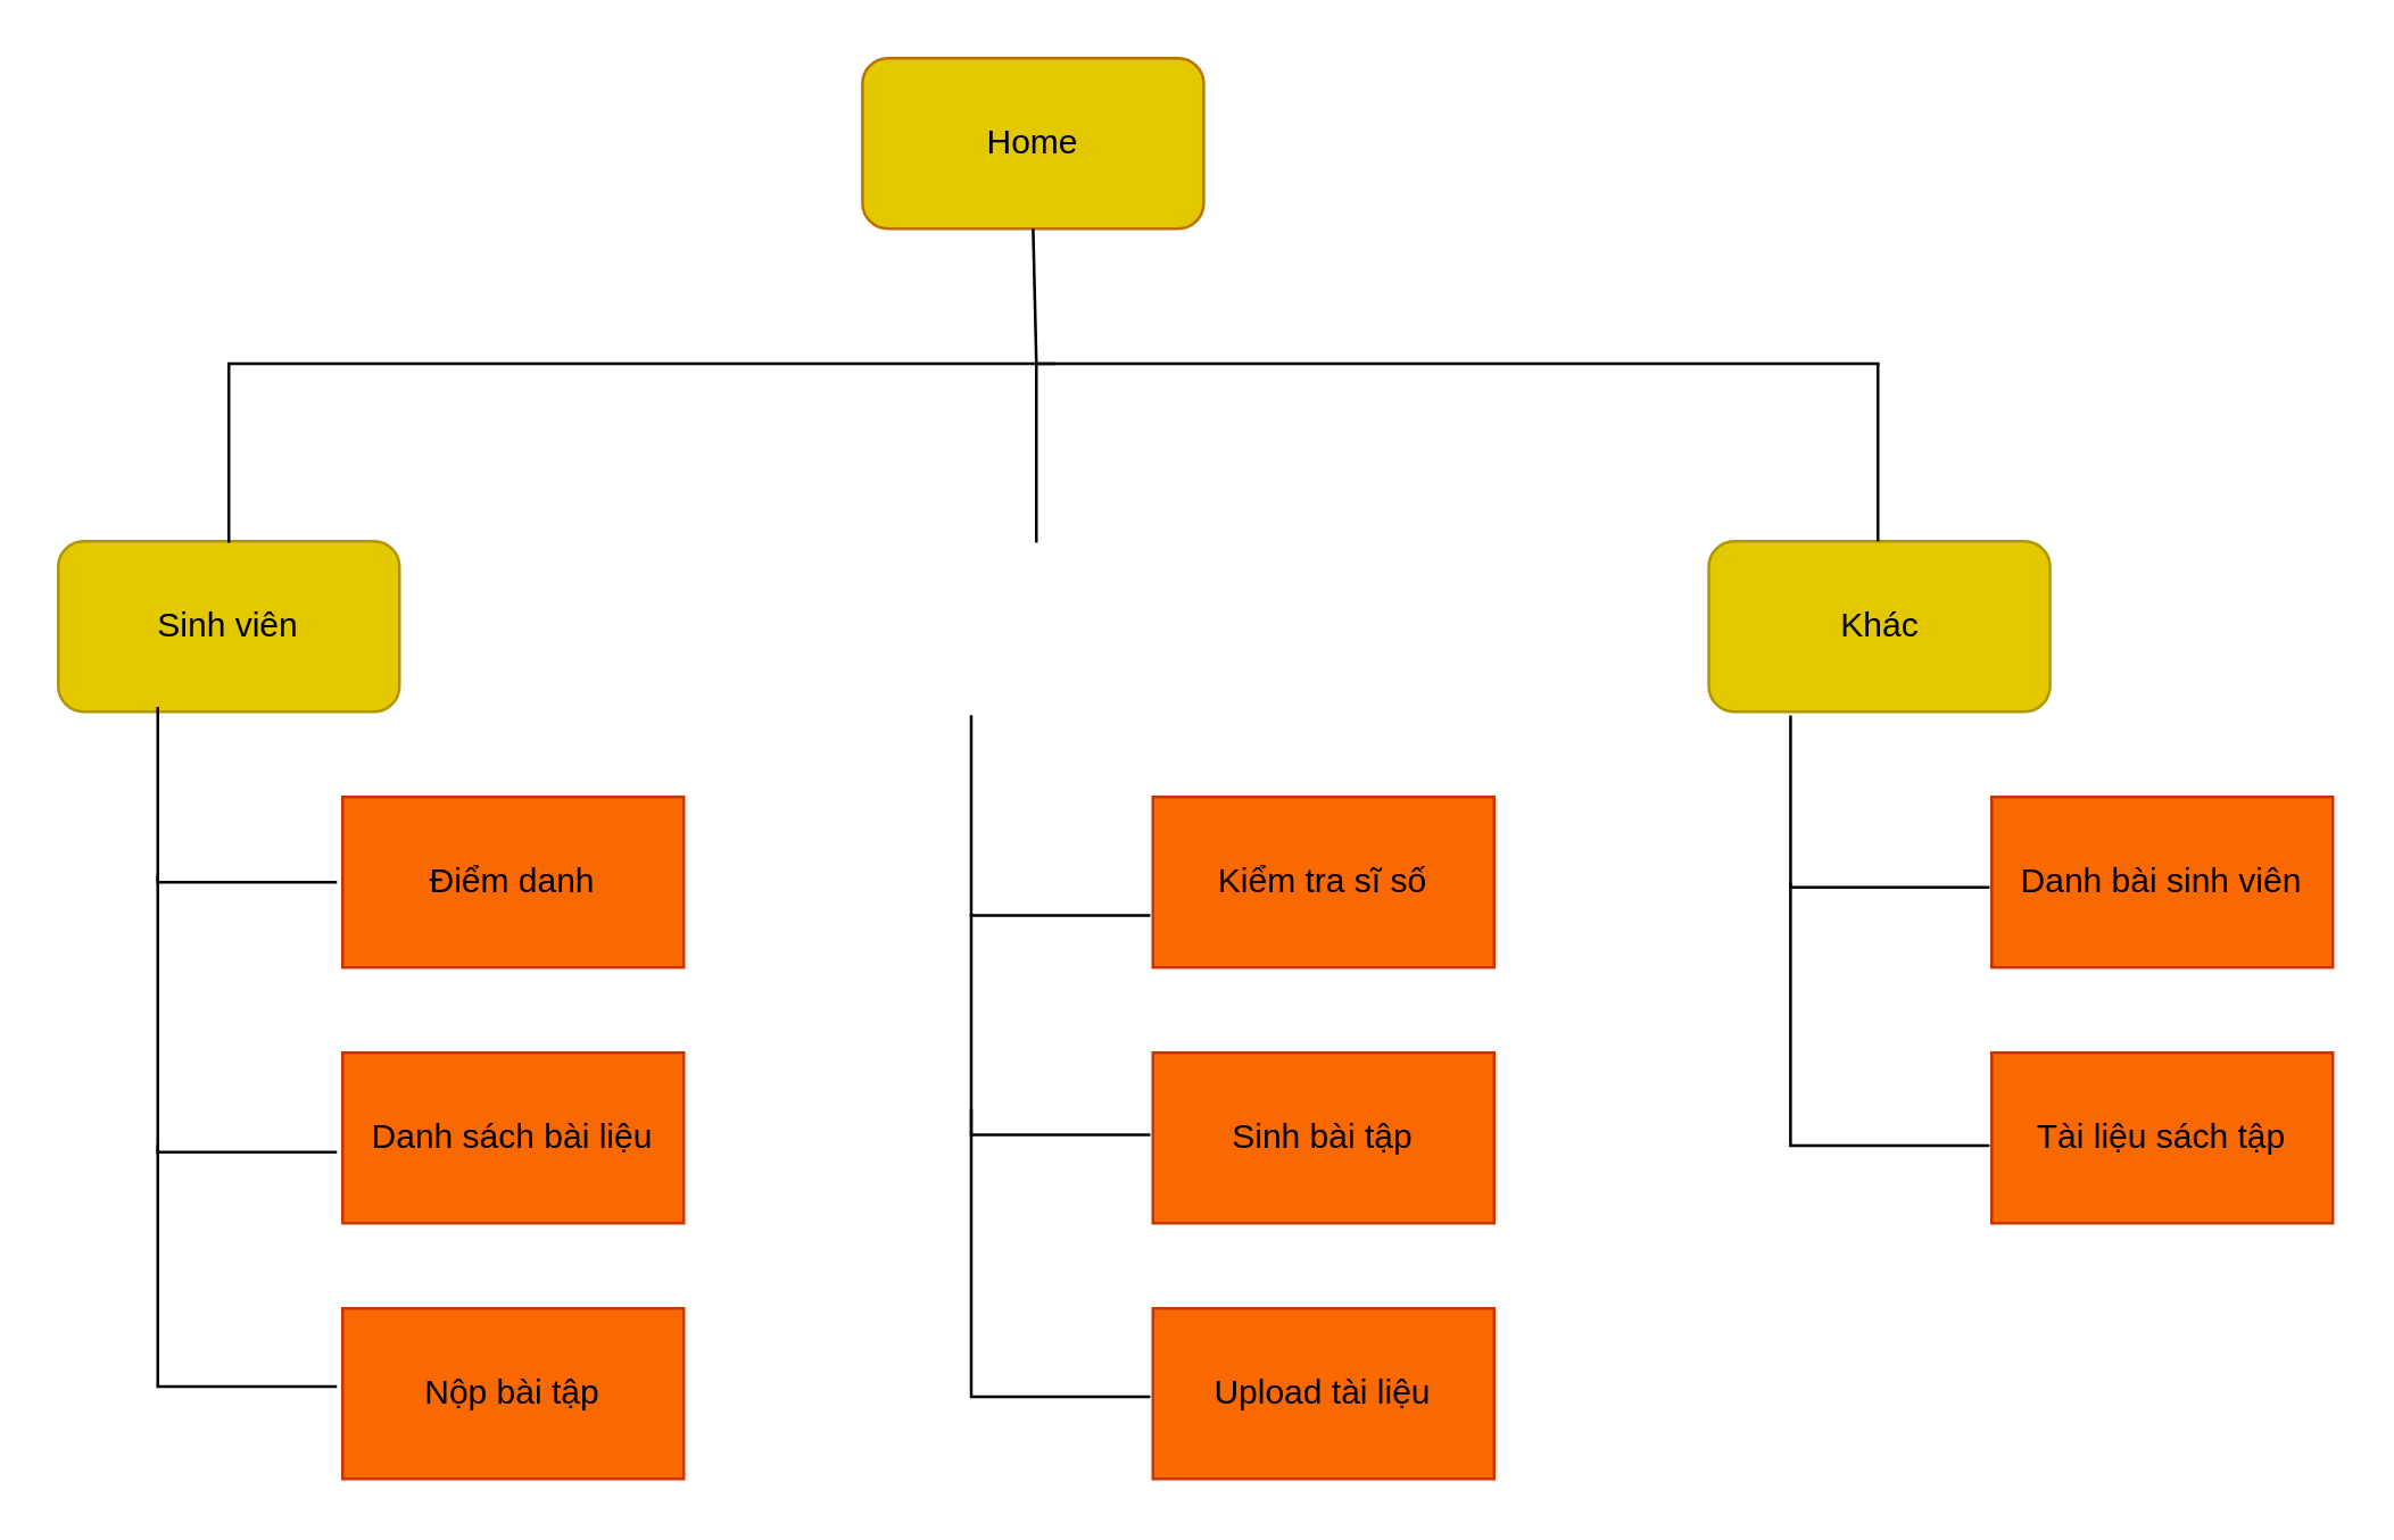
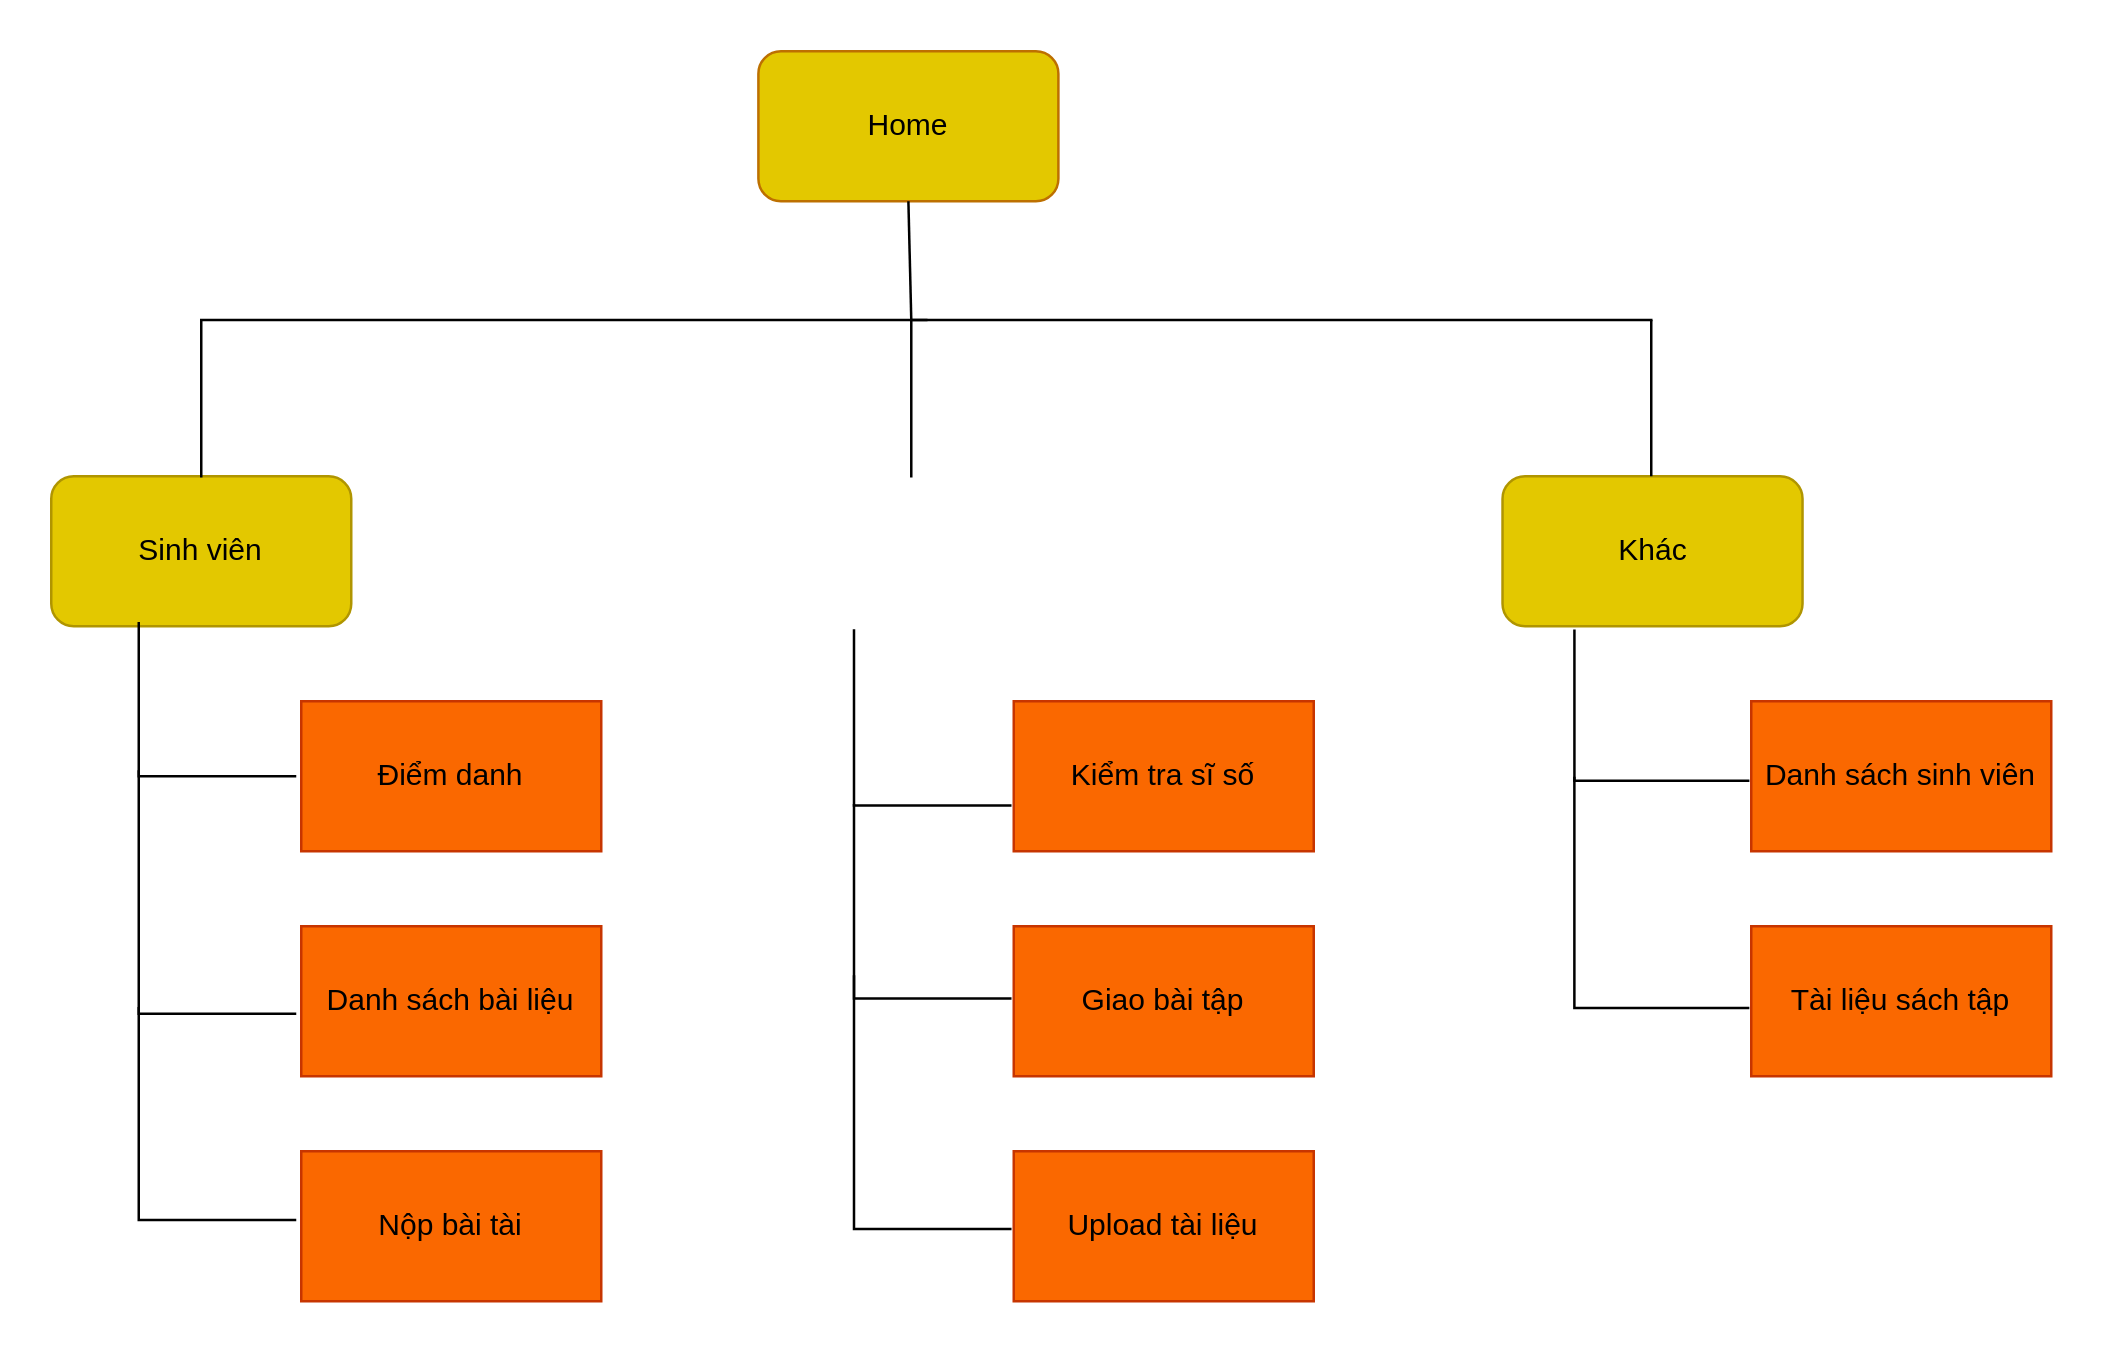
- <mxCell id="6" value="Danh bài sinh viên" style="rounded=0;whiteSpace=wrap;html=1;fillColor=#fa6800;fontColor=#000000;strokeColor=#C73500;" vertex="1" parent="1"><mxGeometry x="700" y="280" width="120" height="60" as="geometry" /></mxCell>
+ <mxCell id="6" value="Danh sách sinh viên" style="rounded=0;whiteSpace=wrap;html=1;fillColor=#fa6800;fontColor=#000000;strokeColor=#C73500;" vertex="1" parent="1"><mxGeometry x="700" y="280" width="120" height="60" as="geometry" /></mxCell>
- <mxCell id="8" value="Sinh bài tập" style="rounded=0;whiteSpace=wrap;html=1;fillColor=#fa6800;fontColor=#000000;strokeColor=#C73500;" vertex="1" parent="1"><mxGeometry x="405" y="370" width="120" height="60" as="geometry" /></mxCell>
+ <mxCell id="8" value="Giao bài tập" style="rounded=0;whiteSpace=wrap;html=1;fillColor=#fa6800;fontColor=#000000;strokeColor=#C73500;" vertex="1" parent="1"><mxGeometry x="405" y="370" width="120" height="60" as="geometry" /></mxCell>
- <mxCell id="5" value="Nộp bài tập" style="rounded=0;whiteSpace=wrap;html=1;fillColor=#fa6800;fontColor=#000000;strokeColor=#C73500;" vertex="1" parent="1"><mxGeometry x="120" y="460" width="120" height="60" as="geometry" /></mxCell>
+ <mxCell id="5" value="Nộp bài tài" style="rounded=0;whiteSpace=wrap;html=1;fillColor=#fa6800;fontColor=#000000;strokeColor=#C73500;" vertex="1" parent="1"><mxGeometry x="120" y="460" width="120" height="60" as="geometry" /></mxCell>
